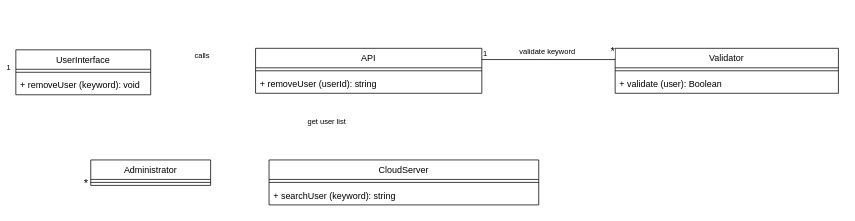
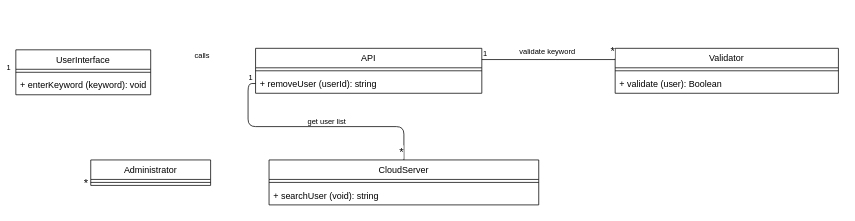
- <mxCell id="7" value="get user list" style="resizable=0;html=1;align=right;verticalAlign=bottom;labelBackgroundColor=#ffffff;fontSize=10;" connectable="0" vertex="1" parent="1"><mxGeometry x="471" y="113" as="geometry"><mxPoint x="-10" y="56" as="offset" /></mxGeometry></mxCell>
+ <mxCell id="7" value="get user list" style="resizable=0;html=1;align=right;verticalAlign=bottom;labelBackgroundColor=#ffffff;fontSize=10;fillColor=#dae8fc;" connectable="0" vertex="1" parent="1"><mxGeometry x="471" y="113" as="geometry"><mxPoint x="-10" y="56" as="offset" /></mxGeometry></mxCell>
- <mxCell id="10" value="+ removeUser (keyword): void" style="text;strokeColor=none;fillColor=none;align=left;verticalAlign=top;spacingLeft=4;spacingRight=4;overflow=hidden;rotatable=0;points=[[0,0.5],[1,0.5]];portConstraint=eastwest;" vertex="1" parent="8"><mxGeometry y="34" width="180" height="26" as="geometry" /></mxCell>
+ <mxCell id="10" value="+ enterKeyword (keyword): void" style="text;strokeColor=none;fillColor=none;align=left;verticalAlign=top;spacingLeft=4;spacingRight=4;overflow=hidden;rotatable=0;points=[[0,0.5],[1,0.5]];portConstraint=eastwest;" vertex="1" parent="8"><mxGeometry y="34" width="180" height="26" as="geometry" /></mxCell>
+ <mxCell id="4" value="" style="endArrow=none;html=1;edgeStyle=orthogonalEdgeStyle;entryX=0.5;entryY=0;entryDx=0;entryDy=0;exitX=0;exitY=0.5;exitDx=0;exitDy=0;" edge="1" parent="1" source="13" target="14"><mxGeometry relative="1" as="geometry"><mxPoint x="558" y="136" as="sourcePoint" /><mxPoint x="668" y="223.5" as="targetPoint" /></mxGeometry></mxCell>
+ <mxCell id="5" value="1" style="resizable=0;html=1;align=left;verticalAlign=bottom;labelBackgroundColor=#ffffff;fontSize=10;" connectable="0" vertex="1" parent="4"><mxGeometry x="-1" relative="1" as="geometry"><mxPoint x="-11" as="offset" /></mxGeometry></mxCell>
+ <mxCell id="6" value="&lt;font style=&quot;font-size: 15px&quot;&gt;*&lt;/font&gt;" style="resizable=0;html=1;align=right;verticalAlign=bottom;labelBackgroundColor=#ffffff;fontSize=10;" connectable="0" vertex="1" parent="4"><mxGeometry x="1" relative="1" as="geometry" /></mxCell>
- <mxCell id="16" value="+ searchUser (keyword): string" style="text;strokeColor=none;fillColor=none;align=left;verticalAlign=top;spacingLeft=4;spacingRight=4;overflow=hidden;rotatable=0;points=[[0,0.5],[1,0.5]];portConstraint=eastwest;" vertex="1" parent="14"><mxGeometry y="34" width="360" height="26" as="geometry" /></mxCell>
+ <mxCell id="16" value="+ searchUser (void): string" style="text;strokeColor=none;fillColor=none;align=left;verticalAlign=top;spacingLeft=4;spacingRight=4;overflow=hidden;rotatable=0;points=[[0,0.5],[1,0.5]];portConstraint=eastwest;" vertex="1" parent="14"><mxGeometry y="34" width="360" height="26" as="geometry" /></mxCell>
